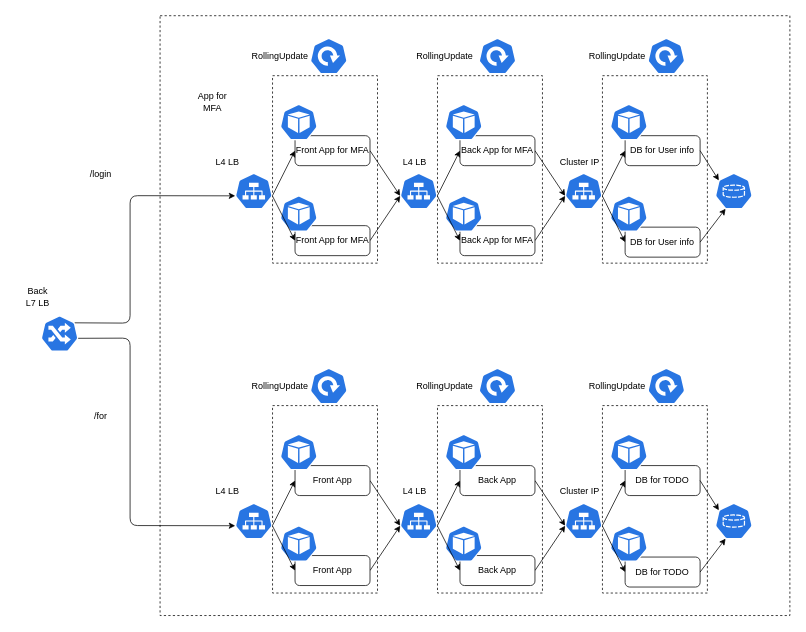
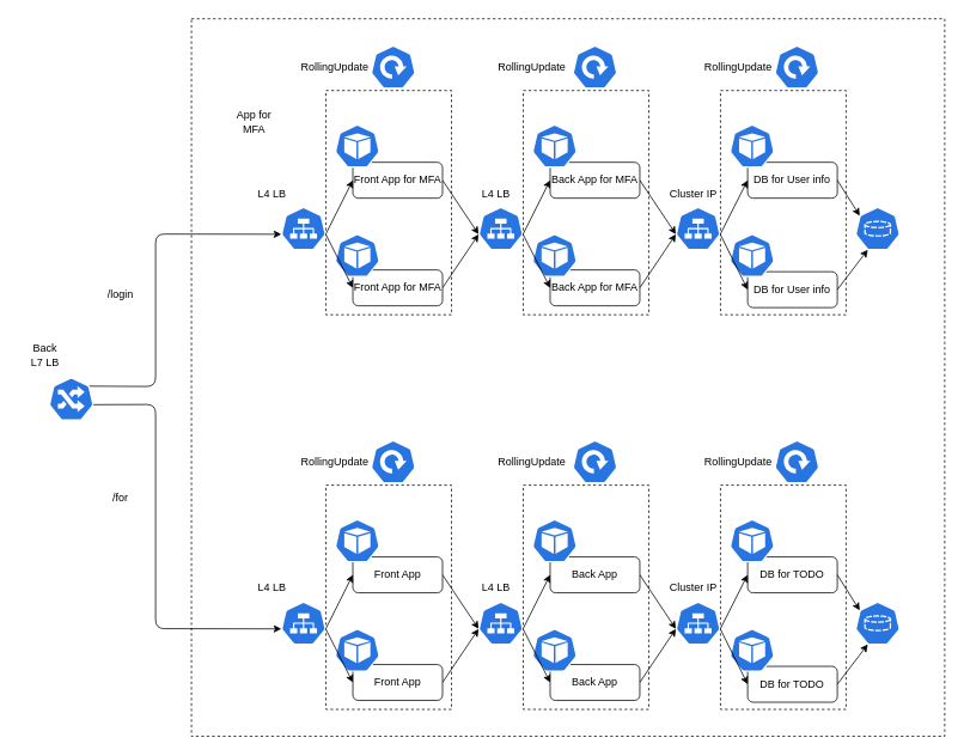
- <mxCell id="88" value="/login" style="text;html=1;strokeColor=none;fillColor=none;align=center;verticalAlign=middle;whiteSpace=wrap;rounded=0;dashed=1;" vertex="1" parent="1"><mxGeometry x="104" y="217" width="60" height="30" as="geometry" /></mxCell>
+ <mxCell id="88" value="/login" style="text;html=1;strokeColor=none;fillColor=none;align=center;verticalAlign=middle;whiteSpace=wrap;rounded=0;dashed=1;" vertex="1" parent="1"><mxGeometry x="104" y="312" width="60" height="30" as="geometry" /></mxCell>
